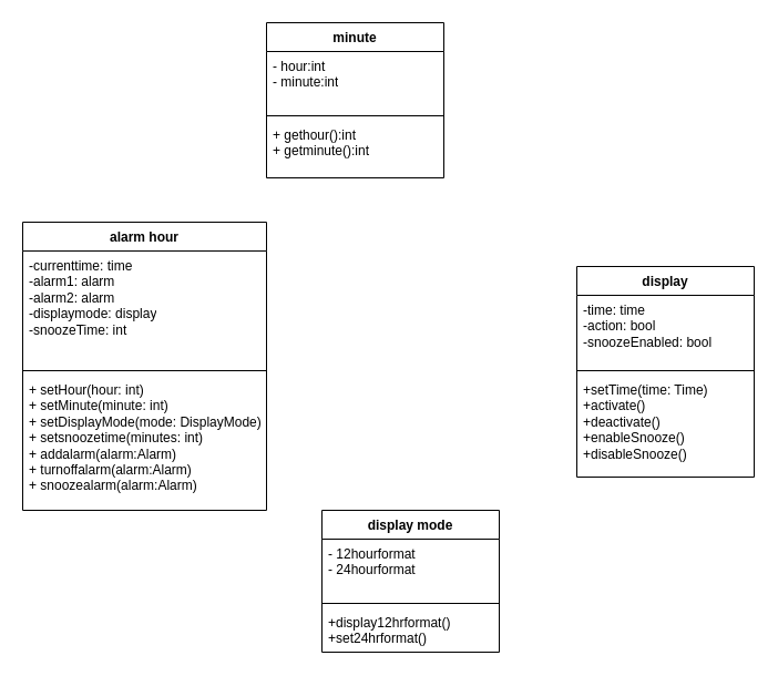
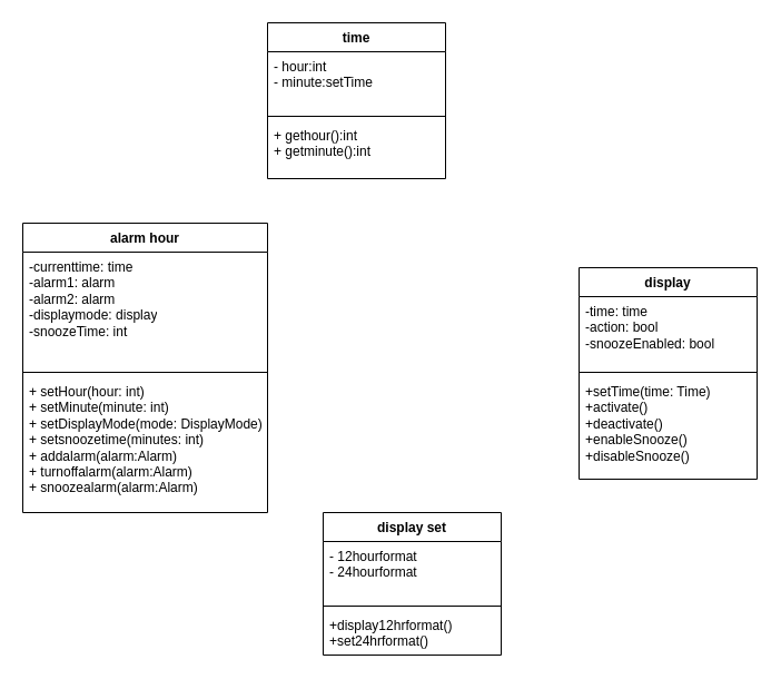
- <mxCell id="6" value="minute" style="swimlane;fontStyle=1;align=center;verticalAlign=top;childLayout=stackLayout;horizontal=1;startSize=26;horizontalStack=0;resizeParent=1;resizeParentMax=0;resizeLast=0;collapsible=1;marginBottom=0;whiteSpace=wrap;html=1;" vertex="1" parent="1"><mxGeometry x="240" y="20" width="160" height="140" as="geometry" /></mxCell>
+ <mxCell id="6" value="time" style="swimlane;fontStyle=1;align=center;verticalAlign=top;childLayout=stackLayout;horizontal=1;startSize=26;horizontalStack=0;resizeParent=1;resizeParentMax=0;resizeLast=0;collapsible=1;marginBottom=0;whiteSpace=wrap;html=1;" vertex="1" parent="1"><mxGeometry x="240" y="20" width="160" height="140" as="geometry" /></mxCell>
- <mxCell id="7" value="- hour:int&lt;br&gt;- minute:int" style="text;strokeColor=none;fillColor=none;align=left;verticalAlign=top;spacingLeft=4;spacingRight=4;overflow=hidden;rotatable=0;points=[[0,0.5],[1,0.5]];portConstraint=eastwest;whiteSpace=wrap;html=1;" vertex="1" parent="6"><mxGeometry y="26" width="160" height="54" as="geometry" /></mxCell>
+ <mxCell id="7" value="- hour:int&lt;br&gt;- minute:setTime" style="text;strokeColor=none;fillColor=none;align=left;verticalAlign=top;spacingLeft=4;spacingRight=4;overflow=hidden;rotatable=0;points=[[0,0.5],[1,0.5]];portConstraint=eastwest;whiteSpace=wrap;html=1;" vertex="1" parent="6"><mxGeometry y="26" width="160" height="54" as="geometry" /></mxCell>
- <mxCell id="14" value="display mode" style="swimlane;fontStyle=1;align=center;verticalAlign=top;childLayout=stackLayout;horizontal=1;startSize=26;horizontalStack=0;resizeParent=1;resizeParentMax=0;resizeLast=0;collapsible=1;marginBottom=0;whiteSpace=wrap;html=1;" vertex="1" parent="1"><mxGeometry x="290" y="460" width="160" height="128" as="geometry" /></mxCell>
+ <mxCell id="14" value="display set" style="swimlane;fontStyle=1;align=center;verticalAlign=top;childLayout=stackLayout;horizontal=1;startSize=26;horizontalStack=0;resizeParent=1;resizeParentMax=0;resizeLast=0;collapsible=1;marginBottom=0;whiteSpace=wrap;html=1;" vertex="1" parent="1"><mxGeometry x="290" y="460" width="160" height="128" as="geometry" /></mxCell>
